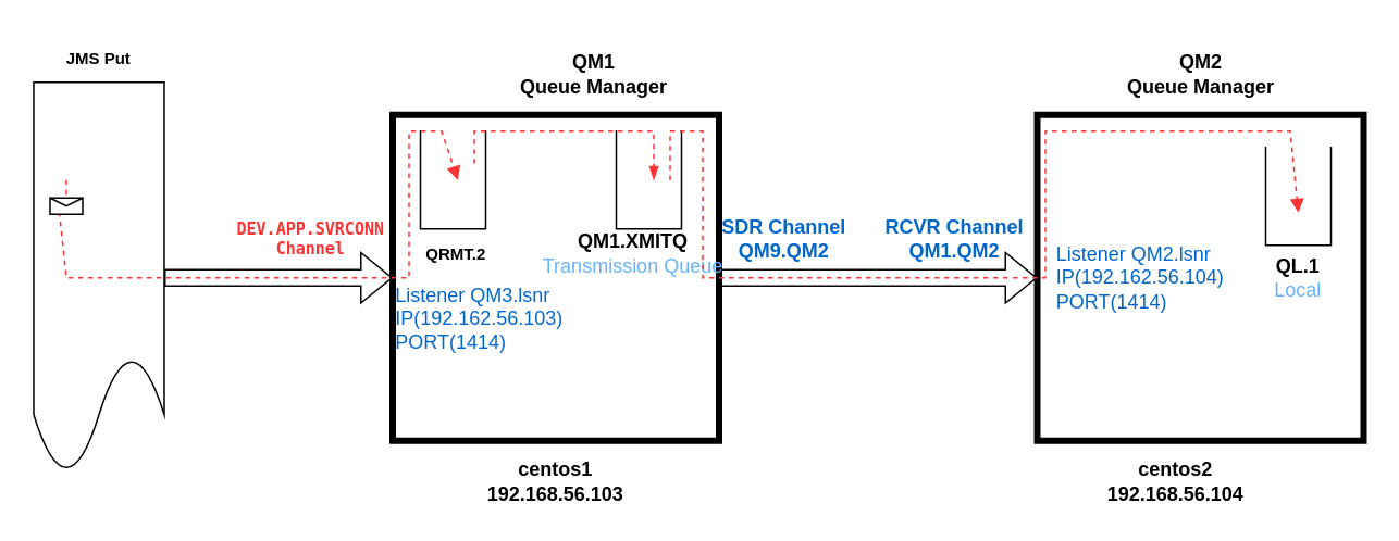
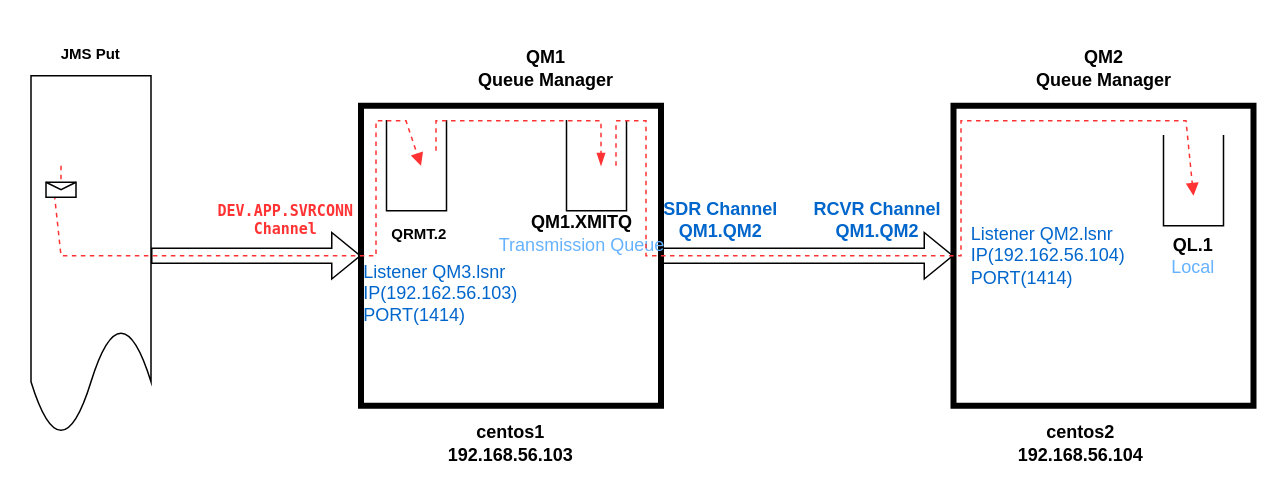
- <mxCell id="10" value="&lt;font color=&quot;#0066cc&quot;&gt;&lt;b&gt;SDR Channel&lt;br&gt;QM9.QM2&lt;br&gt;&lt;/b&gt;&lt;/font&gt;" style="text;strokeColor=none;align=center;fillColor=none;html=1;verticalAlign=middle;whiteSpace=wrap;rounded=0;fontColor=#66B2FF;" parent="1" vertex="1"><mxGeometry x="440" y="131" width="80" height="30" as="geometry" /></mxCell>
+ <mxCell id="10" value="&lt;font color=&quot;#0066cc&quot;&gt;&lt;b&gt;SDR Channel&lt;br&gt;QM1.QM2&lt;br&gt;&lt;/b&gt;&lt;/font&gt;" style="text;strokeColor=none;align=center;fillColor=none;html=1;verticalAlign=middle;whiteSpace=wrap;rounded=0;fontColor=#66B2FF;" parent="1" vertex="1"><mxGeometry x="440" y="131" width="80" height="30" as="geometry" /></mxCell>
